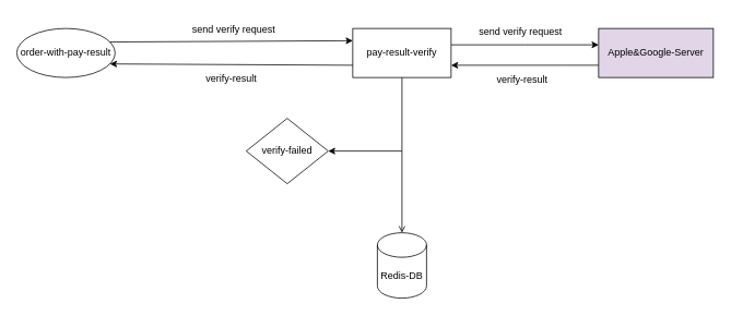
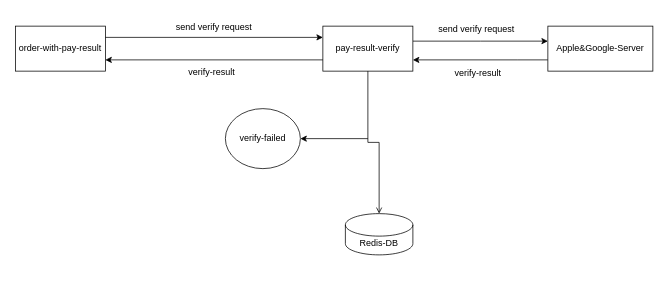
- <mxCell id="2" value="order-with-pay-result" style="ellipse;whiteSpace=wrap;html=1;" vertex="1" parent="1"><mxGeometry x="20" y="34" width="120" height="60" as="geometry" /></mxCell>
+ <mxCell id="2" value="order-with-pay-result" style="rounded=0;whiteSpace=wrap;html=1;" vertex="1" parent="1"><mxGeometry x="20" y="34" width="120" height="60" as="geometry" /></mxCell>
- <mxCell id="8" value="Apple&amp;amp;Google-Server" style="rounded=0;whiteSpace=wrap;html=1;fillColor=#e1d5e7;" vertex="1" parent="1"><mxGeometry x="730" y="34" width="140" height="60" as="geometry" /></mxCell>
+ <mxCell id="8" value="Apple&amp;amp;Google-Server" style="rounded=0;whiteSpace=wrap;html=1;" vertex="1" parent="1"><mxGeometry x="730" y="34" width="140" height="60" as="geometry" /></mxCell>
- <mxCell id="13" value="verify-failed" style="rhombus;whiteSpace=wrap;html=1;" vertex="1" parent="1"><mxGeometry x="300" y="144" width="100" height="80" as="geometry" /></mxCell>
+ <mxCell id="13" value="verify-failed" style="ellipse;whiteSpace=wrap;html=1;" vertex="1" parent="1"><mxGeometry x="300" y="144" width="100" height="80" as="geometry" /></mxCell>
- <mxCell id="5" value="Redis-DB" style="shape=cylinder3;whiteSpace=wrap;html=1;boundedLbl=1;backgroundOutline=1;size=15;" vertex="1" parent="1"><mxGeometry x="460" y="284" width="60" height="80" as="geometry" /></mxCell>
+ <mxCell id="5" value="Redis-DB" style="shape=cylinder3;whiteSpace=wrap;html=1;boundedLbl=1;backgroundOutline=1;size=15;" vertex="1" parent="1"><mxGeometry x="460" y="284" width="90" height="55" as="geometry" /></mxCell>
